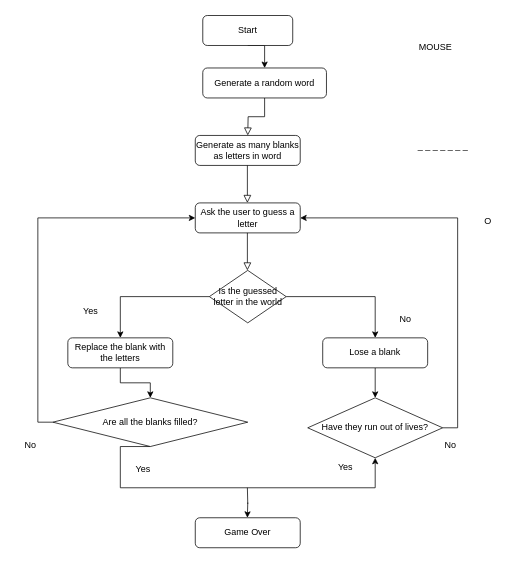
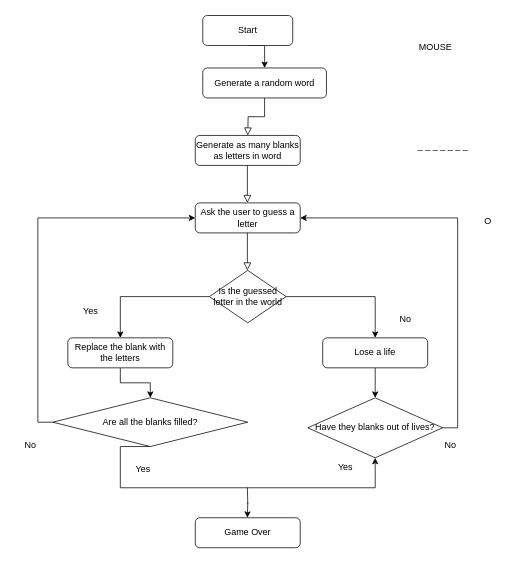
- <mxCell id="14" value="Lose a blank" style="rounded=1;whiteSpace=wrap;html=1;fontSize=12;glass=0;strokeWidth=1;shadow=0;" vertex="1" parent="1"><mxGeometry x="430" y="450" width="140" height="40" as="geometry" /></mxCell>
+ <mxCell id="14" value="Lose a life" style="rounded=1;whiteSpace=wrap;html=1;fontSize=12;glass=0;strokeWidth=1;shadow=0;" vertex="1" parent="1"><mxGeometry x="430" y="450" width="140" height="40" as="geometry" /></mxCell>
- <mxCell id="19" value="Have they run out of lives?" style="rhombus;whiteSpace=wrap;html=1;" vertex="1" parent="1"><mxGeometry x="410" y="530" width="180" height="80" as="geometry" /></mxCell>
+ <mxCell id="19" value="Have they blanks out of lives?" style="rhombus;whiteSpace=wrap;html=1;" vertex="1" parent="1"><mxGeometry x="410" y="530" width="180" height="80" as="geometry" /></mxCell>
